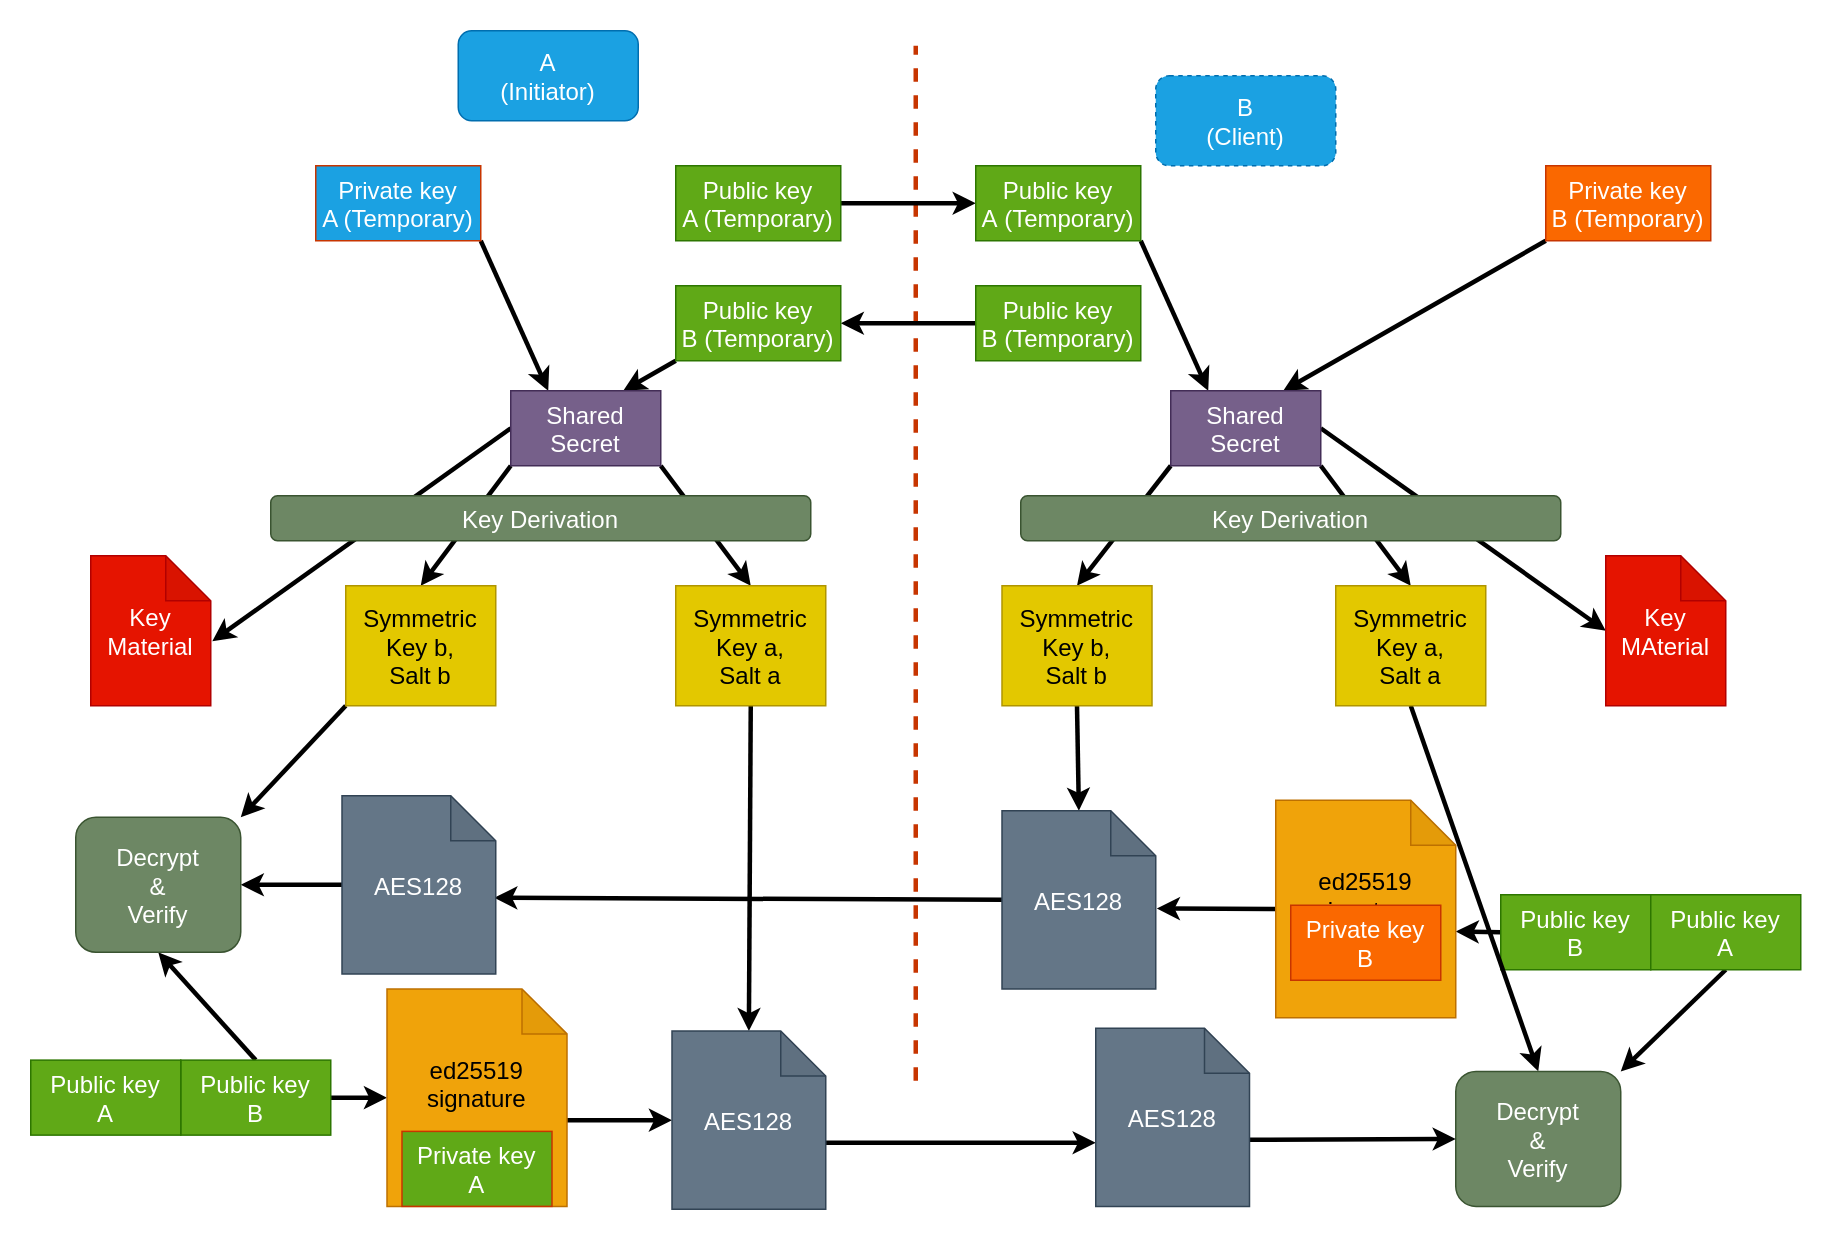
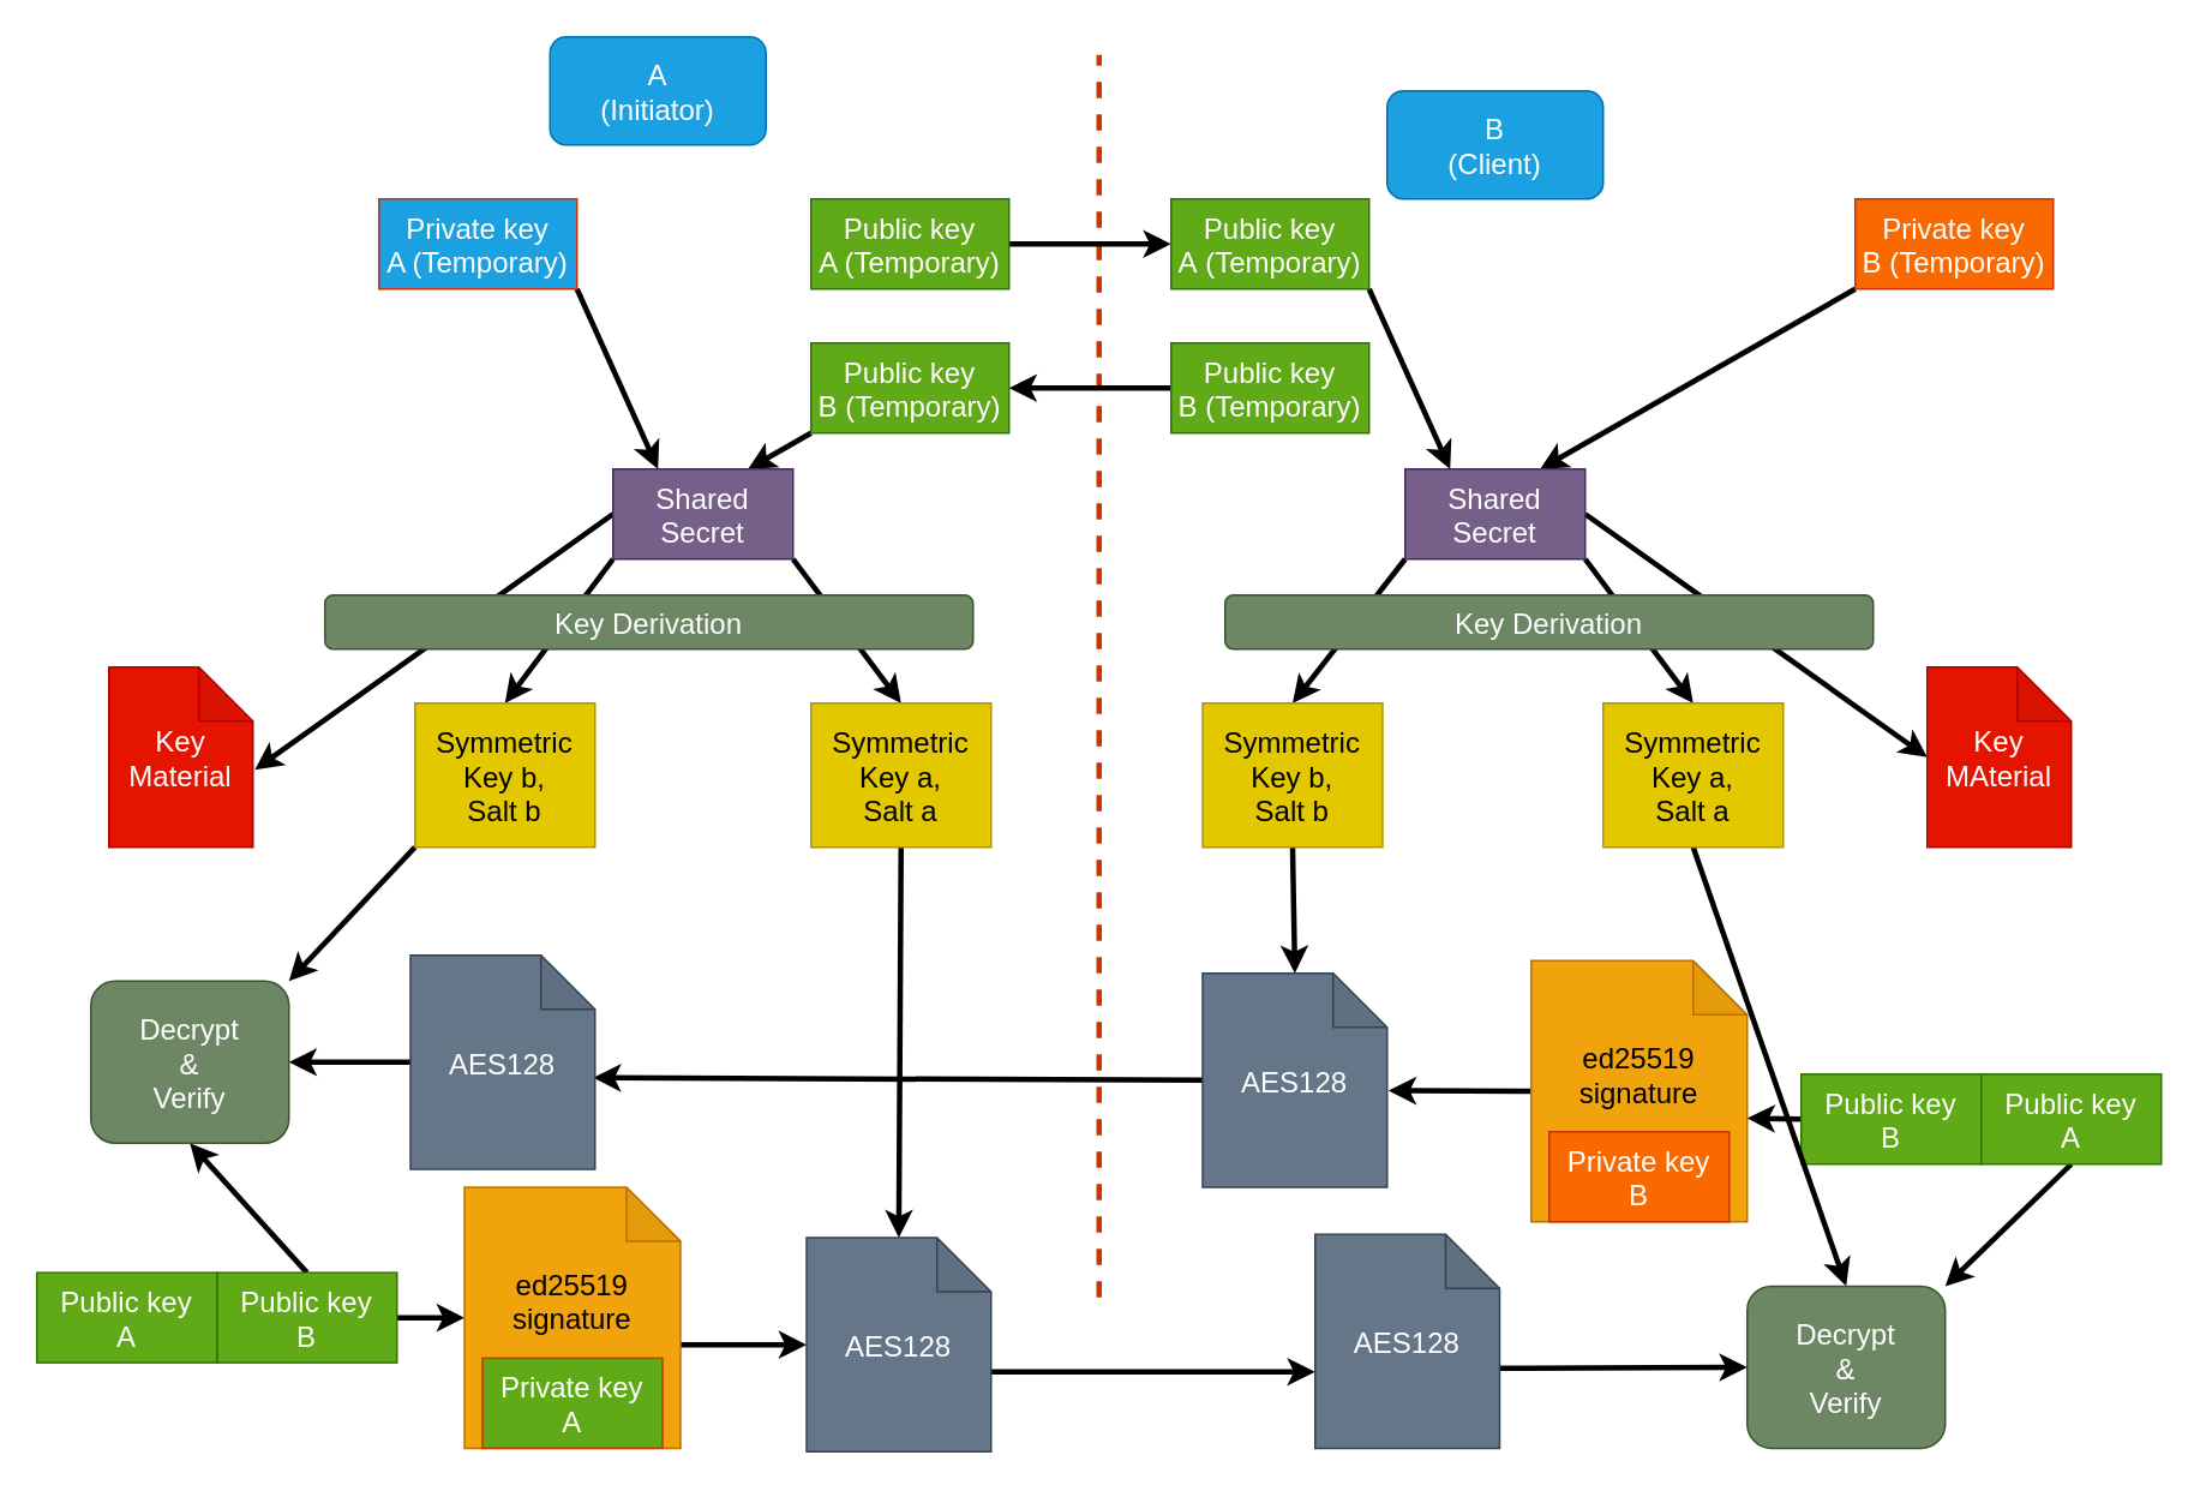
- <mxCell id="3" value="B&#10;(Client)" style="rounded=1;fontSize=16;fontColor=#ffffff;fillColor=#1ba1e2;strokeColor=#006EAF;dashed=1;" parent="1" vertex="1"><mxGeometry x="770" y="50" width="120" height="60" as="geometry" /></mxCell>
+ <mxCell id="3" value="B&#10;(Client)" style="rounded=1;fontSize=16;fontColor=#ffffff;fillColor=#1ba1e2;strokeColor=#006EAF;" parent="1" vertex="1"><mxGeometry x="770" y="50" width="120" height="60" as="geometry" /></mxCell>
- <mxCell id="39" value="Private key&#10;B" style="rounded=0;fontSize=16;fontColor=#FFFFFF;fillColor=#fa6800;strokeColor=#C73500;" parent="1" vertex="1"><mxGeometry x="860" y="603" width="100" height="50" as="geometry" /></mxCell>
+ <mxCell id="39" value="Private key&#10;B" style="rounded=0;fontSize=16;fontColor=#FFFFFF;fillColor=#fa6800;strokeColor=#C73500;" parent="1" vertex="1"><mxGeometry x="860" y="628" width="100" height="50" as="geometry" /></mxCell>
